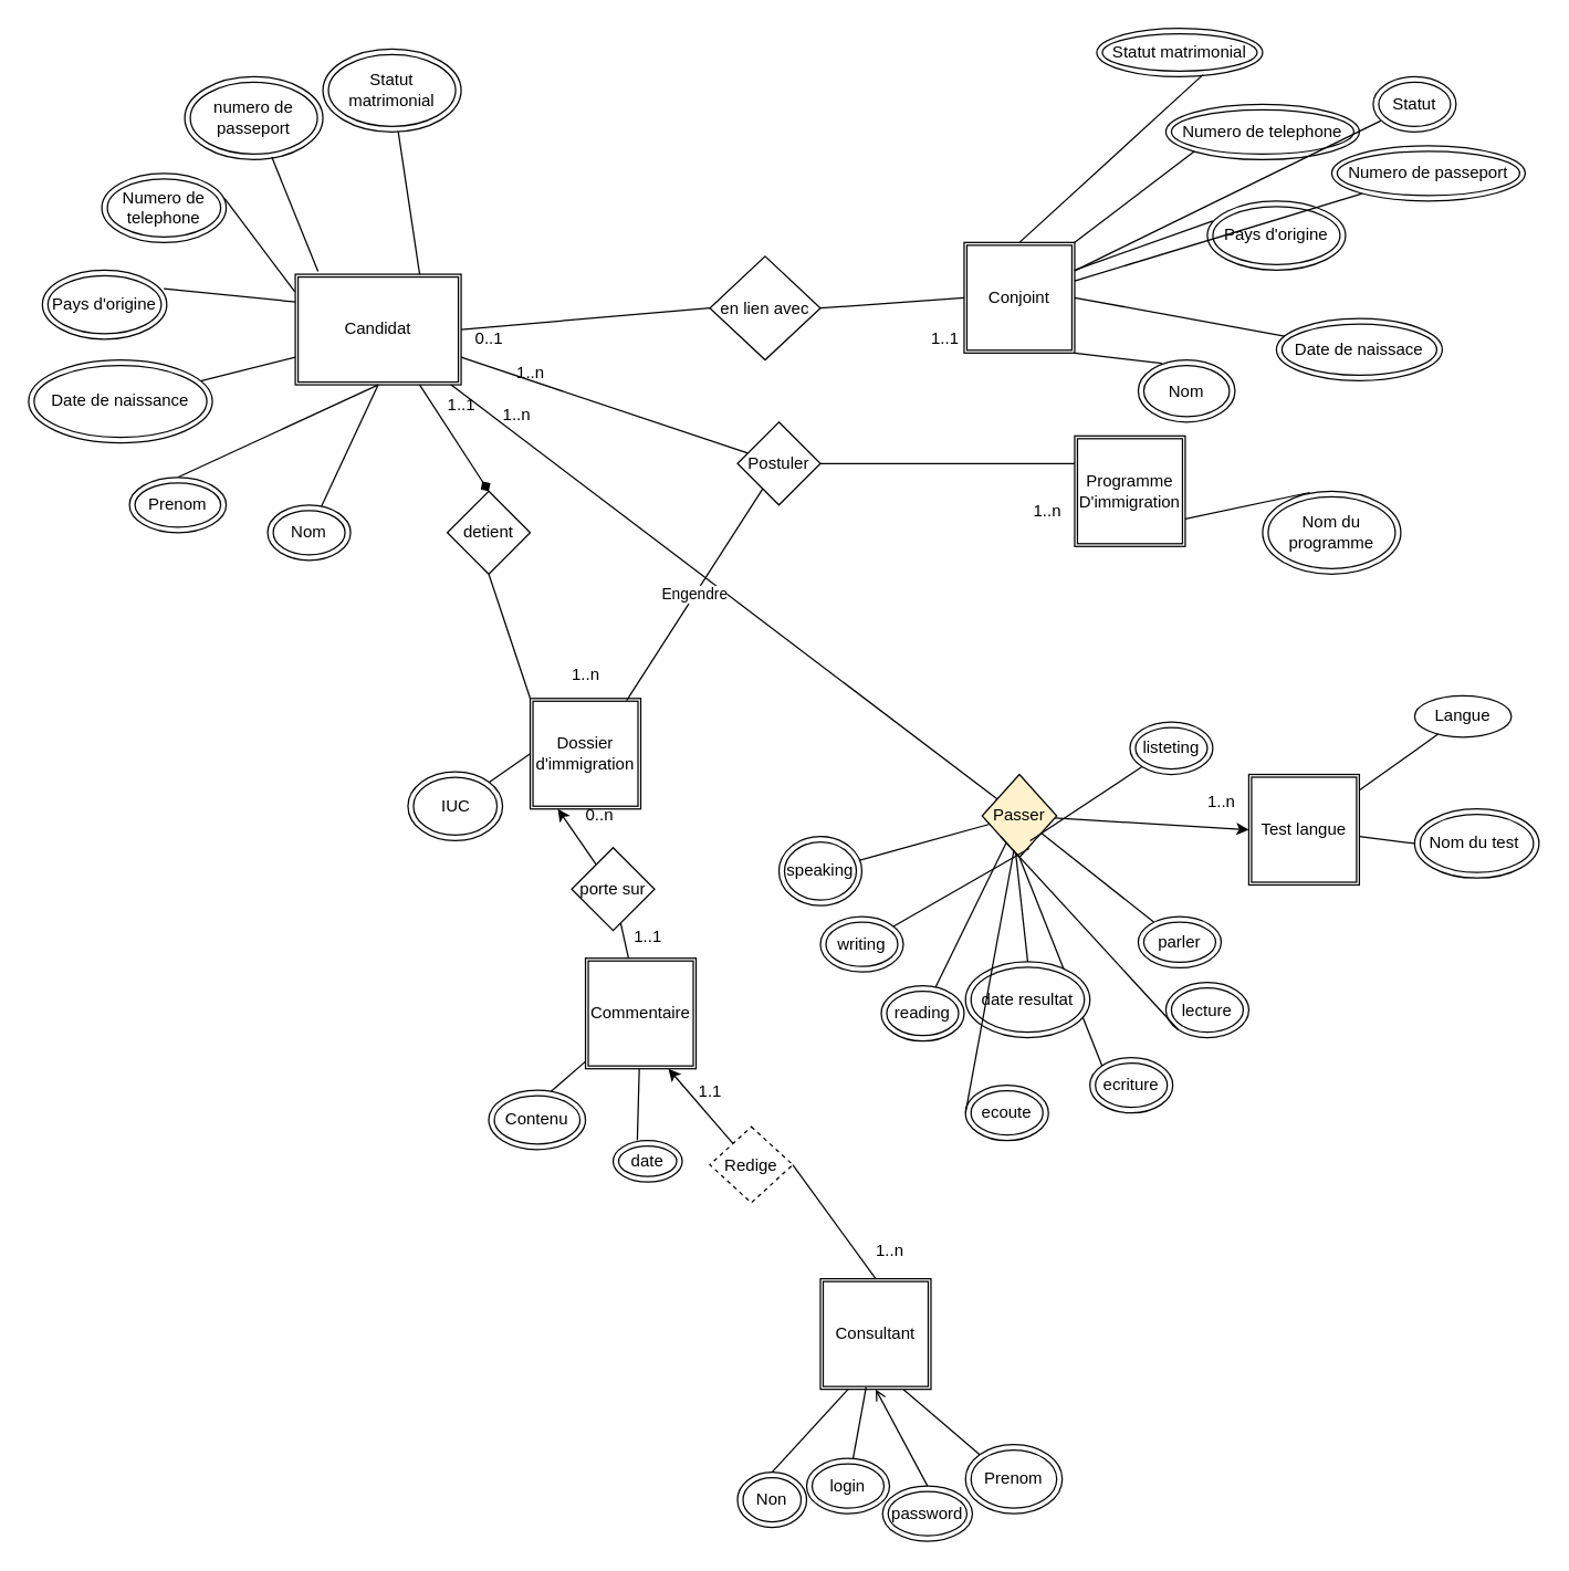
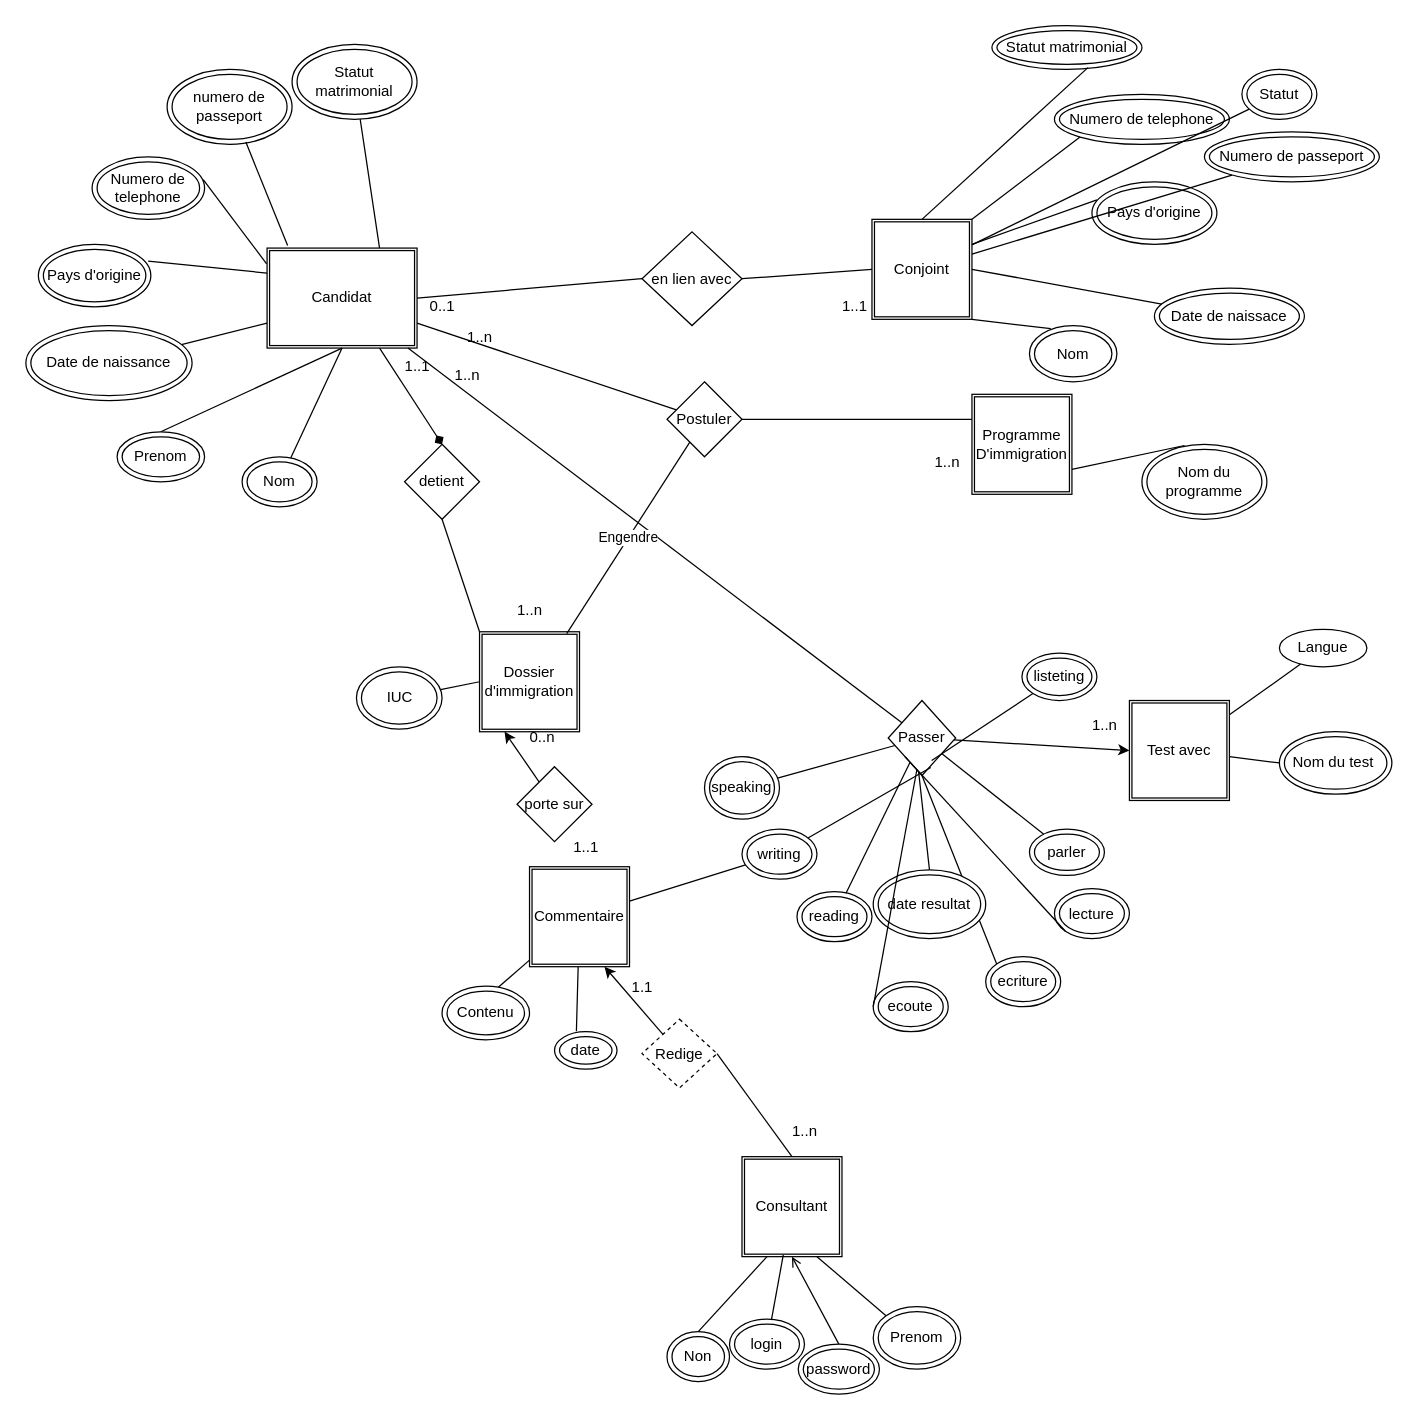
- <mxCell id="29" value="IUC" style="ellipse;shape=doubleEllipse;whiteSpace=wrap;html=1;" parent="1" vertex="1"><mxGeometry x="294.5" y="558" width="68.5" height="50" as="geometry" /></mxCell>
+ <mxCell id="29" value="IUC" style="ellipse;shape=doubleEllipse;whiteSpace=wrap;html=1;" parent="1" vertex="1"><mxGeometry x="284.5" y="533" width="68.5" height="50" as="geometry" /></mxCell>
- <mxCell id="65" value="Passer" style="rhombus;whiteSpace=wrap;html=1;fillColor=#fff2cc;" vertex="1" parent="1"><mxGeometry x="710" y="560" width="54" height="60" as="geometry" /></mxCell>
+ <mxCell id="65" value="Passer" style="rhombus;whiteSpace=wrap;html=1;" vertex="1" parent="1"><mxGeometry x="710" y="560" width="54" height="60" as="geometry" /></mxCell>
- <mxCell id="79" value="Test langue" style="shape=ext;double=1;whiteSpace=wrap;html=1;aspect=fixed;" vertex="1" parent="1"><mxGeometry x="903" y="560" width="80" height="80" as="geometry" /></mxCell>
+ <mxCell id="79" value="Test avec" style="shape=ext;double=1;whiteSpace=wrap;html=1;aspect=fixed;" vertex="1" parent="1"><mxGeometry x="903" y="560" width="80" height="80" as="geometry" /></mxCell>
- <mxCell id="97" value="" style="endArrow=none;html=1;rounded=0;" edge="1" parent="1" source="50" target="96"><mxGeometry width="50" height="50" relative="1" as="geometry"><mxPoint x="603" y="515" as="sourcePoint" /><mxPoint x="653" y="465" as="targetPoint" /></mxGeometry></mxCell>
+ <mxCell id="97" value="" style="endArrow=none;html=1;rounded=0;" edge="1" parent="1" source="50" target="71"><mxGeometry width="50" height="50" relative="1" as="geometry"><mxPoint x="603" y="515" as="sourcePoint" /><mxPoint x="653" y="465" as="targetPoint" /></mxGeometry></mxCell>
